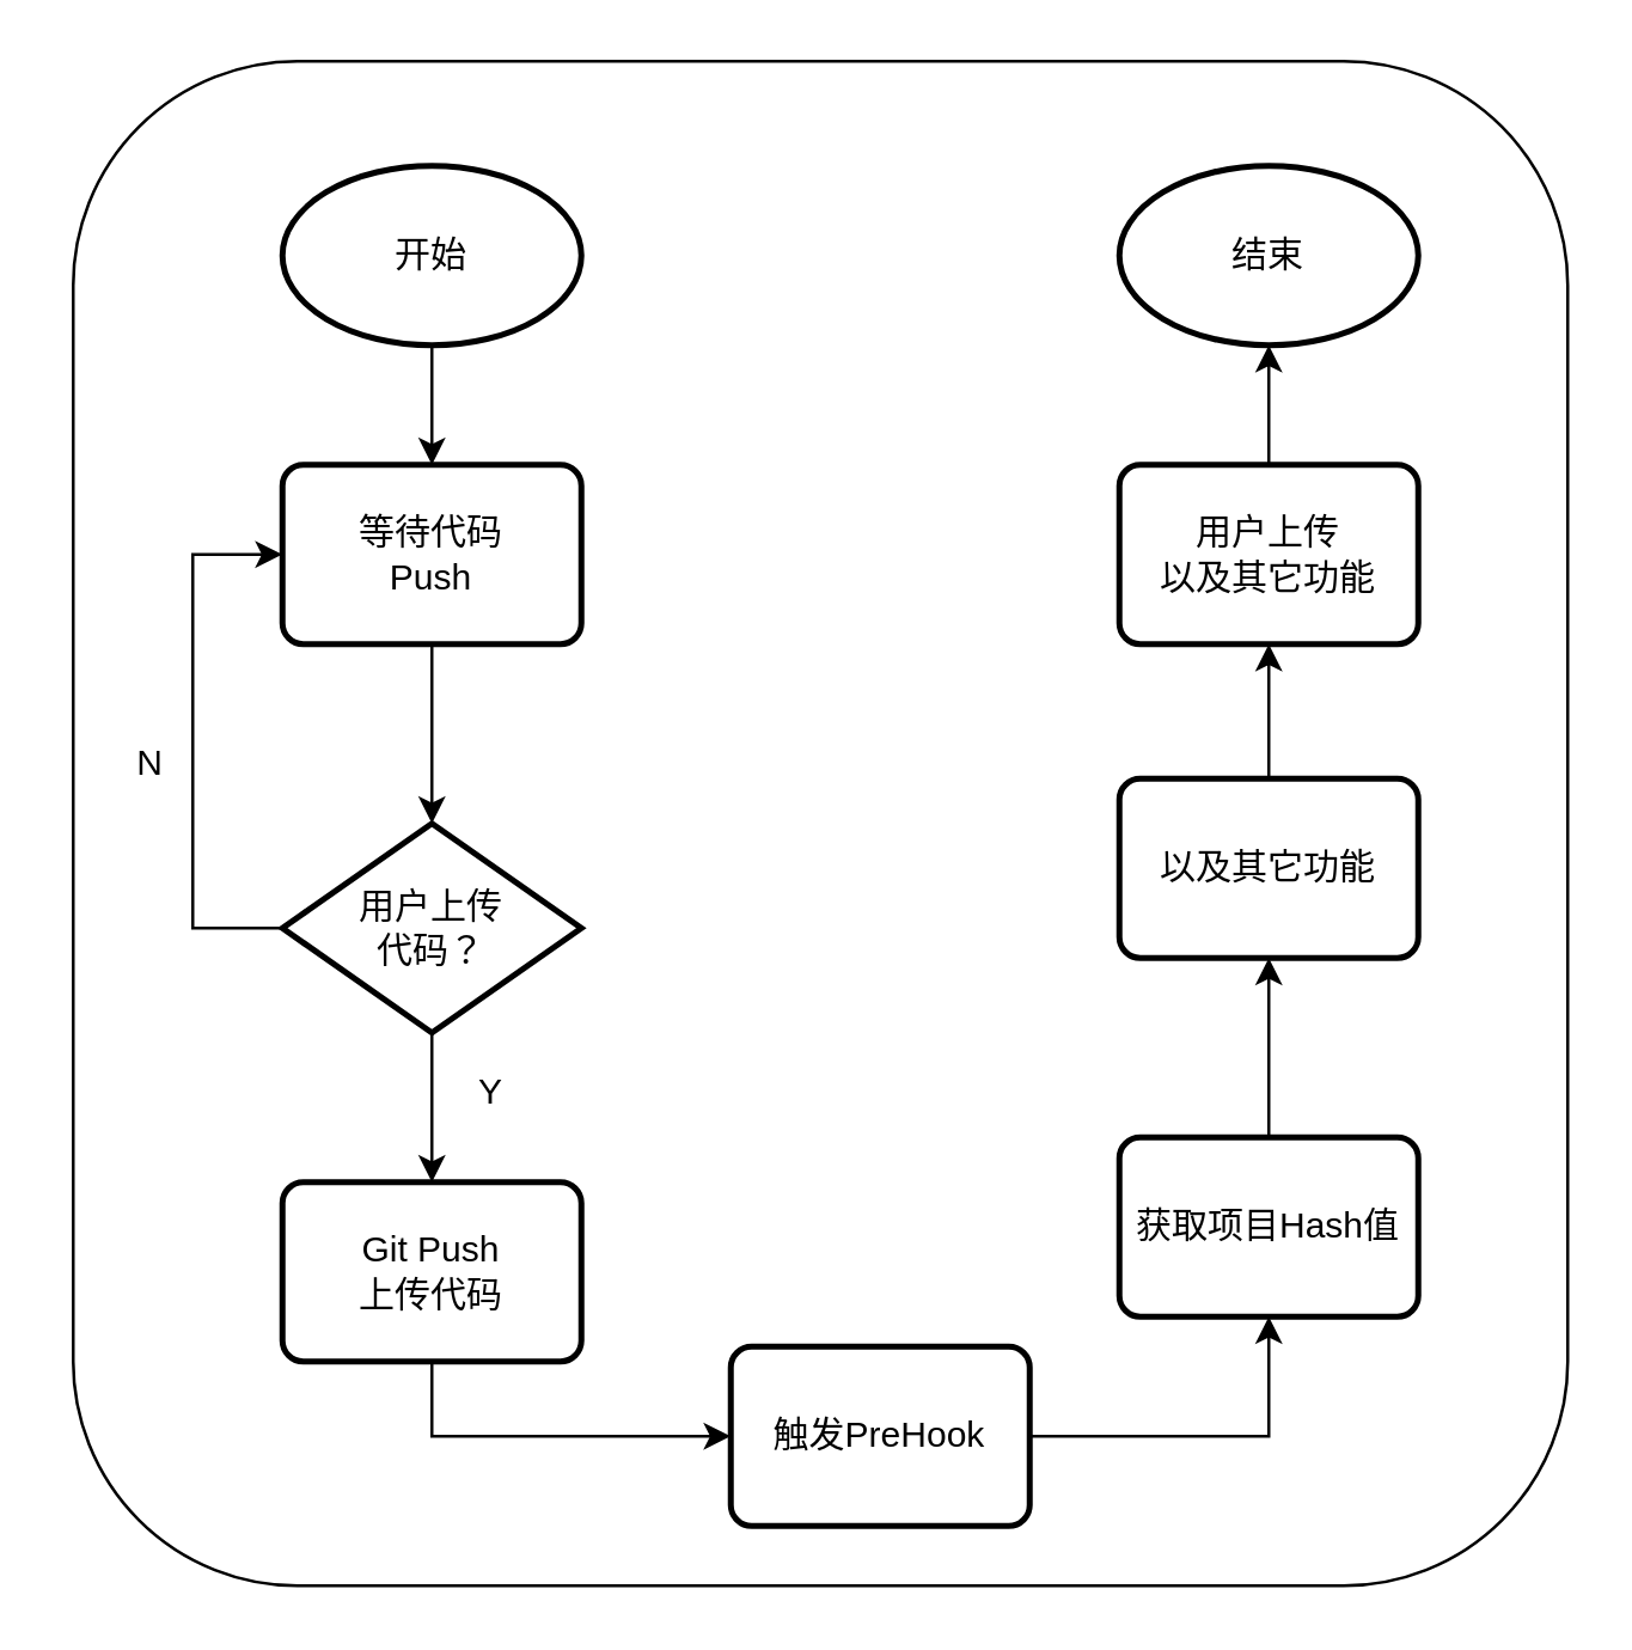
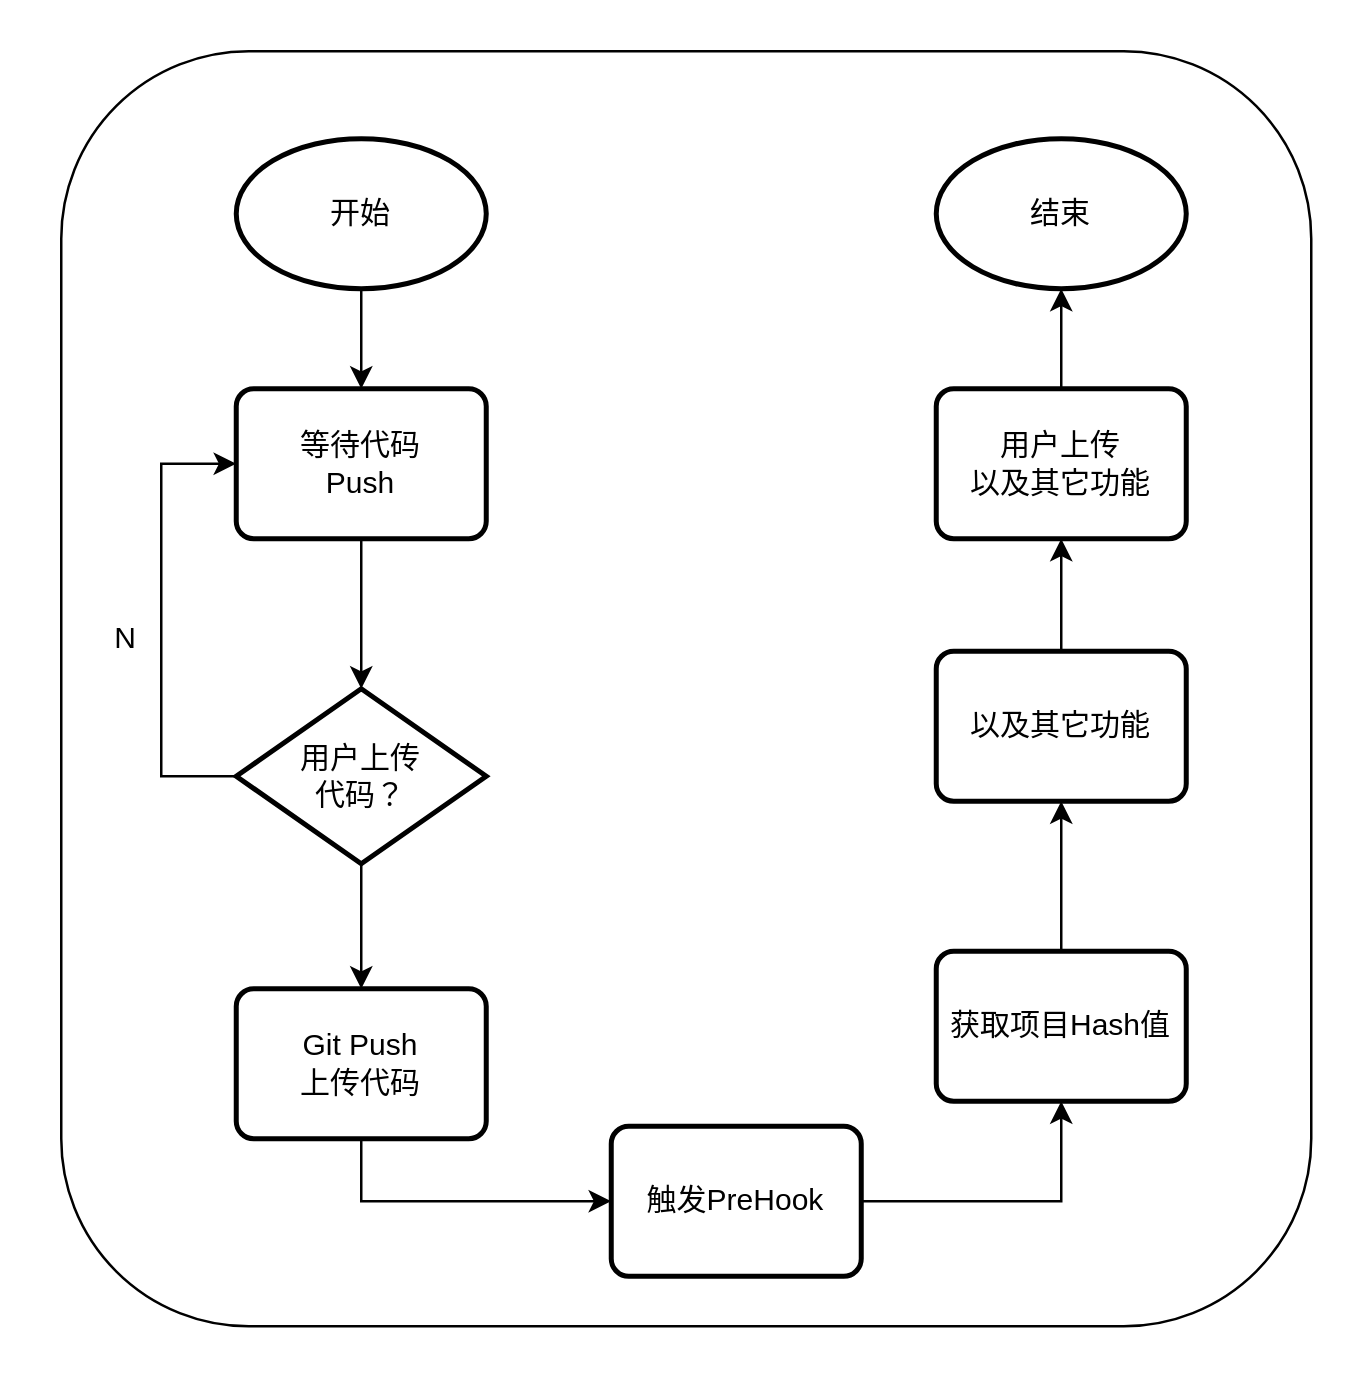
- <mxCell id="15" value="Y" style="text;html=1;strokeColor=none;fillColor=none;align=center;verticalAlign=middle;whiteSpace=wrap;rounded=0;" vertex="1" parent="1"><mxGeometry x="134" y="350" width="60" height="30" as="geometry" /></mxCell>
